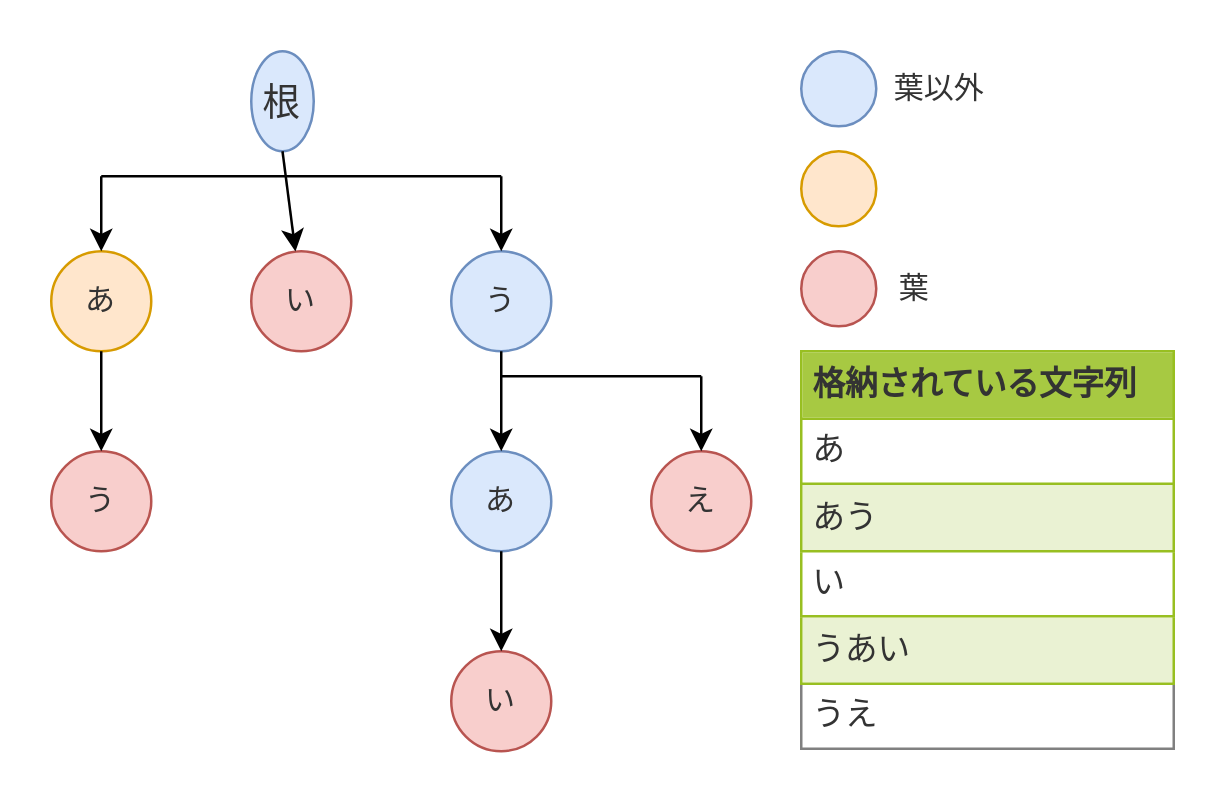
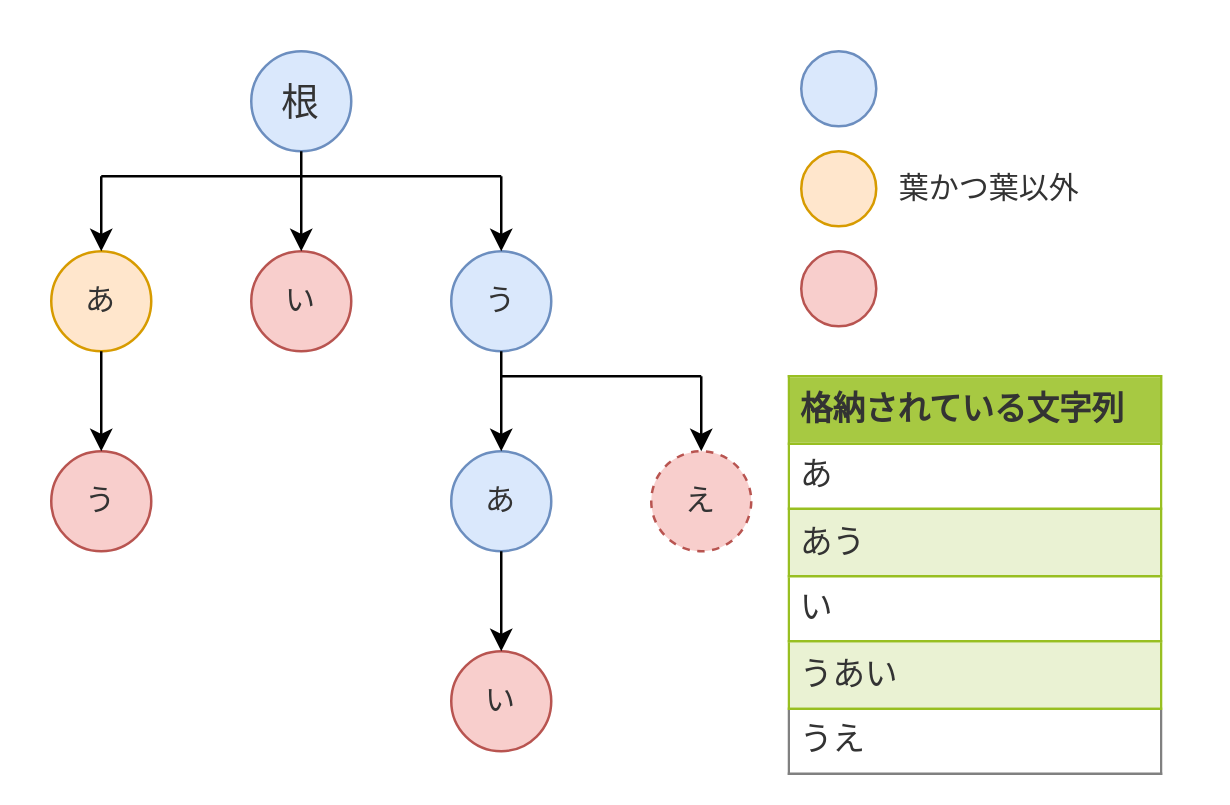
- <mxCell id="14" value="葉以外" style="text;html=1;align=center;verticalAlign=middle;resizable=0;points=[];autosize=1;fontColor=#333333;" vertex="1" parent="1"><mxGeometry x="350" y="25" width="50" height="20" as="geometry" /></mxCell>
- <mxCell id="2" value="&lt;font style=&quot;font-size: 15px&quot;&gt;根&lt;/font&gt;" style="ellipse;whiteSpace=wrap;html=1;aspect=fixed;shadow=0;fillColor=#dae8fc;strokeColor=#6c8ebf;fontColor=#333333;" vertex="1" parent="1"><mxGeometry x="100" y="20" width="25" height="40" as="geometry" /></mxCell>
+ <mxCell id="2" value="&lt;font style=&quot;font-size: 15px&quot;&gt;根&lt;/font&gt;" style="ellipse;whiteSpace=wrap;html=1;aspect=fixed;shadow=0;fillColor=#dae8fc;strokeColor=#6c8ebf;fontColor=#333333;" vertex="1" parent="1"><mxGeometry x="100" y="20" width="40" height="40" as="geometry" /></mxCell>
+ <mxCell id="15" value="葉かつ葉以外" style="text;html=1;align=center;verticalAlign=middle;resizable=0;points=[];autosize=1;fontColor=#333333;" vertex="1" parent="1"><mxGeometry x="350" y="65" width="90" height="20" as="geometry" /></mxCell>
- <mxCell id="13" value="葉" style="text;html=1;align=center;verticalAlign=middle;resizable=0;points=[];autosize=1;fontColor=#333333;" vertex="1" parent="1"><mxGeometry x="350" y="105" width="30" height="20" as="geometry" /></mxCell>
- <mxCell id="8" value="え" style="ellipse;whiteSpace=wrap;html=1;aspect=fixed;shadow=0;fillColor=#f8cecc;strokeColor=#b85450;fontColor=#333333;" vertex="1" parent="1"><mxGeometry x="260" y="180" width="40" height="40" as="geometry" /></mxCell>
+ <mxCell id="8" value="え" style="ellipse;whiteSpace=wrap;html=1;aspect=fixed;shadow=0;fillColor=#f8cecc;strokeColor=#b85450;fontColor=#333333;dashed=1;" vertex="1" parent="1"><mxGeometry x="260" y="180" width="40" height="40" as="geometry" /></mxCell>
- <mxCell id="25" value="&lt;table border=&quot;1&quot; width=&quot;100%&quot; cellpadding=&quot;4&quot; style=&quot;width: 100%; height: 100%; border-collapse: collapse; font-size: 13px;&quot;&gt;&lt;tbody style=&quot;font-size: 13px;&quot;&gt;&lt;tr style=&quot;background-color: rgb(167, 201, 66); border: 1px solid rgb(152, 191, 33); font-size: 13px;&quot;&gt;&lt;th align=&quot;left&quot; style=&quot;font-size: 13px;&quot;&gt;格納されている文字列&lt;/th&gt;&lt;/tr&gt;&lt;tr style=&quot;border: 1px solid rgb(152, 191, 33); font-size: 13px;&quot;&gt;&lt;td style=&quot;font-size: 13px;&quot;&gt;あ&lt;/td&gt;&lt;/tr&gt;&lt;tr style=&quot;background-color: rgb(234, 242, 211); border: 1px solid rgb(152, 191, 33); font-size: 13px;&quot;&gt;&lt;td style=&quot;font-size: 13px;&quot;&gt;あう&lt;/td&gt;&lt;/tr&gt;&lt;tr style=&quot;border: 1px solid rgb(152, 191, 33); font-size: 13px;&quot;&gt;&lt;td style=&quot;font-size: 13px;&quot;&gt;い&lt;/td&gt;&lt;/tr&gt;&lt;tr style=&quot;background-color: rgb(234, 242, 211); border: 1px solid rgb(152, 191, 33); font-size: 13px;&quot;&gt;&lt;td style=&quot;font-size: 13px;&quot;&gt;うあい&lt;/td&gt;&lt;/tr&gt;&lt;tr style=&quot;font-size: 13px;&quot;&gt;&lt;td style=&quot;font-size: 13px;&quot;&gt;うえ&lt;/td&gt;&lt;/tr&gt;&lt;/tbody&gt;&lt;/table&gt;" style="text;html=1;strokeColor=none;fillColor=#ffffff;overflow=fill;rounded=0;fontSize=13;fontColor=#333333;" vertex="1" parent="1"><mxGeometry x="320" y="140" width="150" height="160" as="geometry" /></mxCell>
+ <mxCell id="25" value="&lt;table border=&quot;1&quot; width=&quot;100%&quot; cellpadding=&quot;4&quot; style=&quot;width: 100%; height: 100%; border-collapse: collapse; font-size: 13px;&quot;&gt;&lt;tbody style=&quot;font-size: 13px;&quot;&gt;&lt;tr style=&quot;background-color: rgb(167, 201, 66); border: 1px solid rgb(152, 191, 33); font-size: 13px;&quot;&gt;&lt;th align=&quot;left&quot; style=&quot;font-size: 13px;&quot;&gt;格納されている文字列&lt;/th&gt;&lt;/tr&gt;&lt;tr style=&quot;border: 1px solid rgb(152, 191, 33); font-size: 13px;&quot;&gt;&lt;td style=&quot;font-size: 13px;&quot;&gt;あ&lt;/td&gt;&lt;/tr&gt;&lt;tr style=&quot;background-color: rgb(234, 242, 211); border: 1px solid rgb(152, 191, 33); font-size: 13px;&quot;&gt;&lt;td style=&quot;font-size: 13px;&quot;&gt;あう&lt;/td&gt;&lt;/tr&gt;&lt;tr style=&quot;border: 1px solid rgb(152, 191, 33); font-size: 13px;&quot;&gt;&lt;td style=&quot;font-size: 13px;&quot;&gt;い&lt;/td&gt;&lt;/tr&gt;&lt;tr style=&quot;background-color: rgb(234, 242, 211); border: 1px solid rgb(152, 191, 33); font-size: 13px;&quot;&gt;&lt;td style=&quot;font-size: 13px;&quot;&gt;うあい&lt;/td&gt;&lt;/tr&gt;&lt;tr style=&quot;font-size: 13px;&quot;&gt;&lt;td style=&quot;font-size: 13px;&quot;&gt;うえ&lt;/td&gt;&lt;/tr&gt;&lt;/tbody&gt;&lt;/table&gt;" style="text;html=1;strokeColor=none;fillColor=#ffffff;overflow=fill;rounded=0;fontSize=13;fontColor=#333333;" vertex="1" parent="1"><mxGeometry x="315" y="150" width="150" height="160" as="geometry" /></mxCell>
